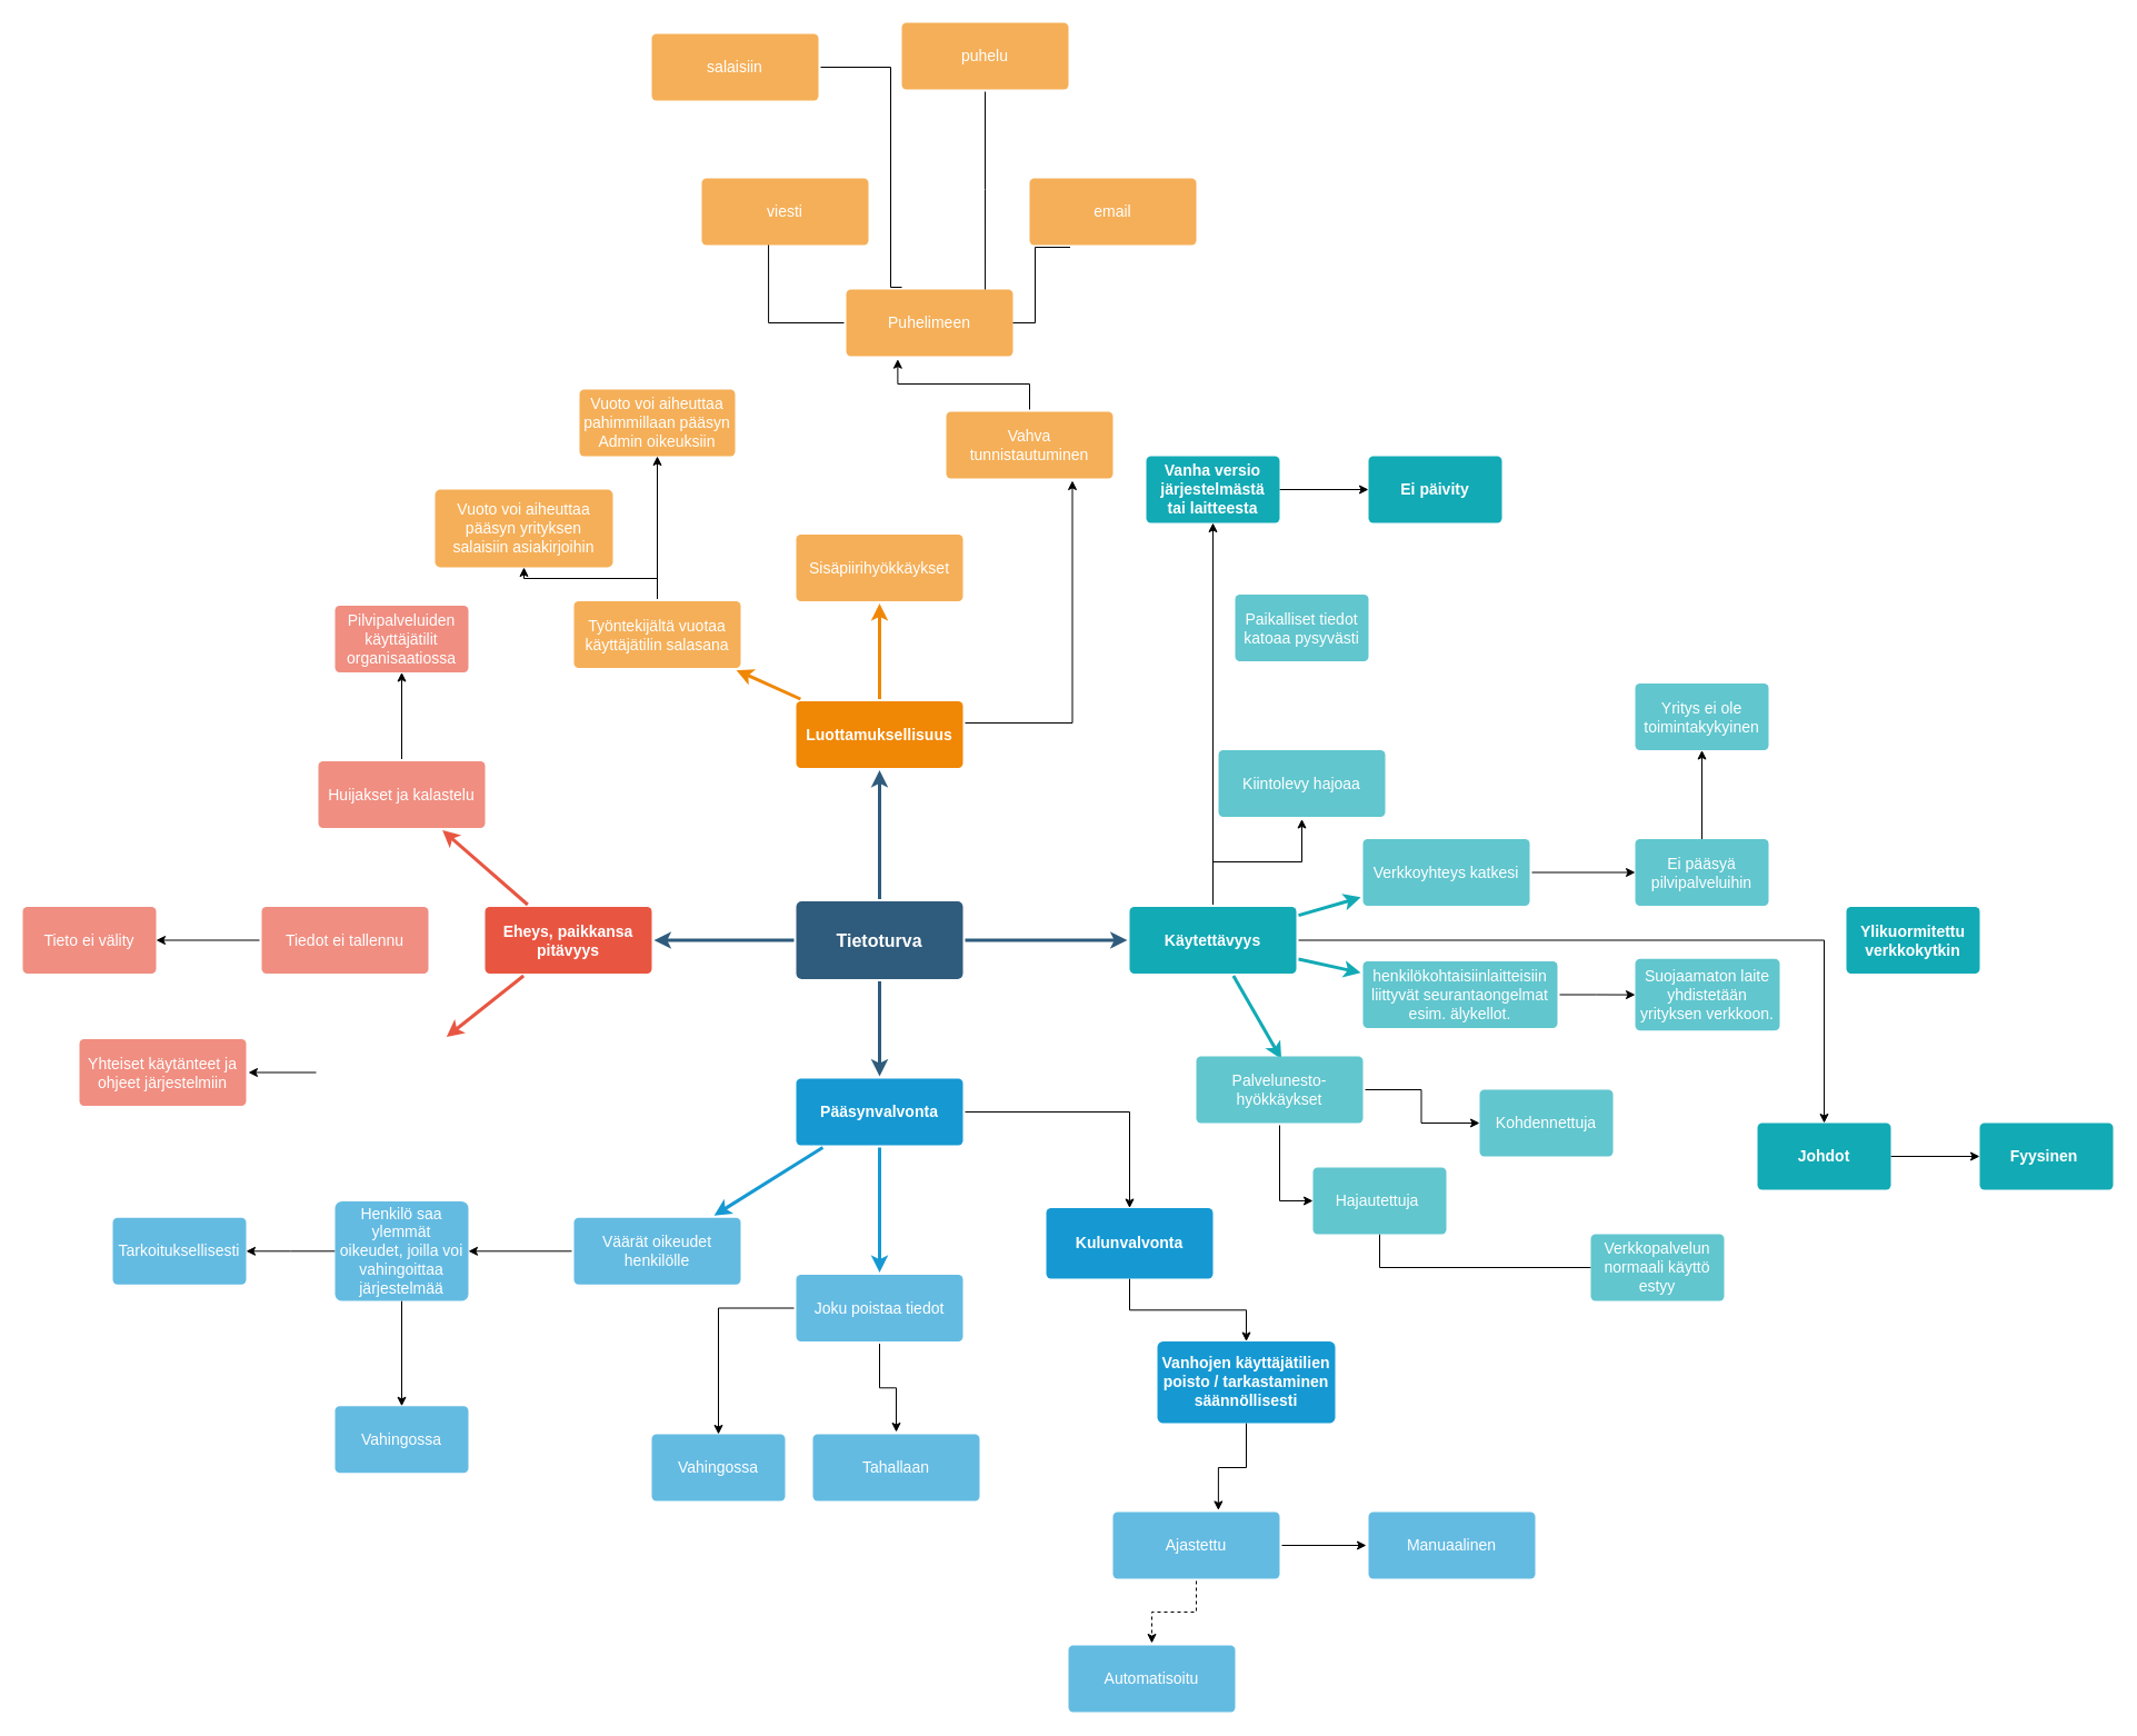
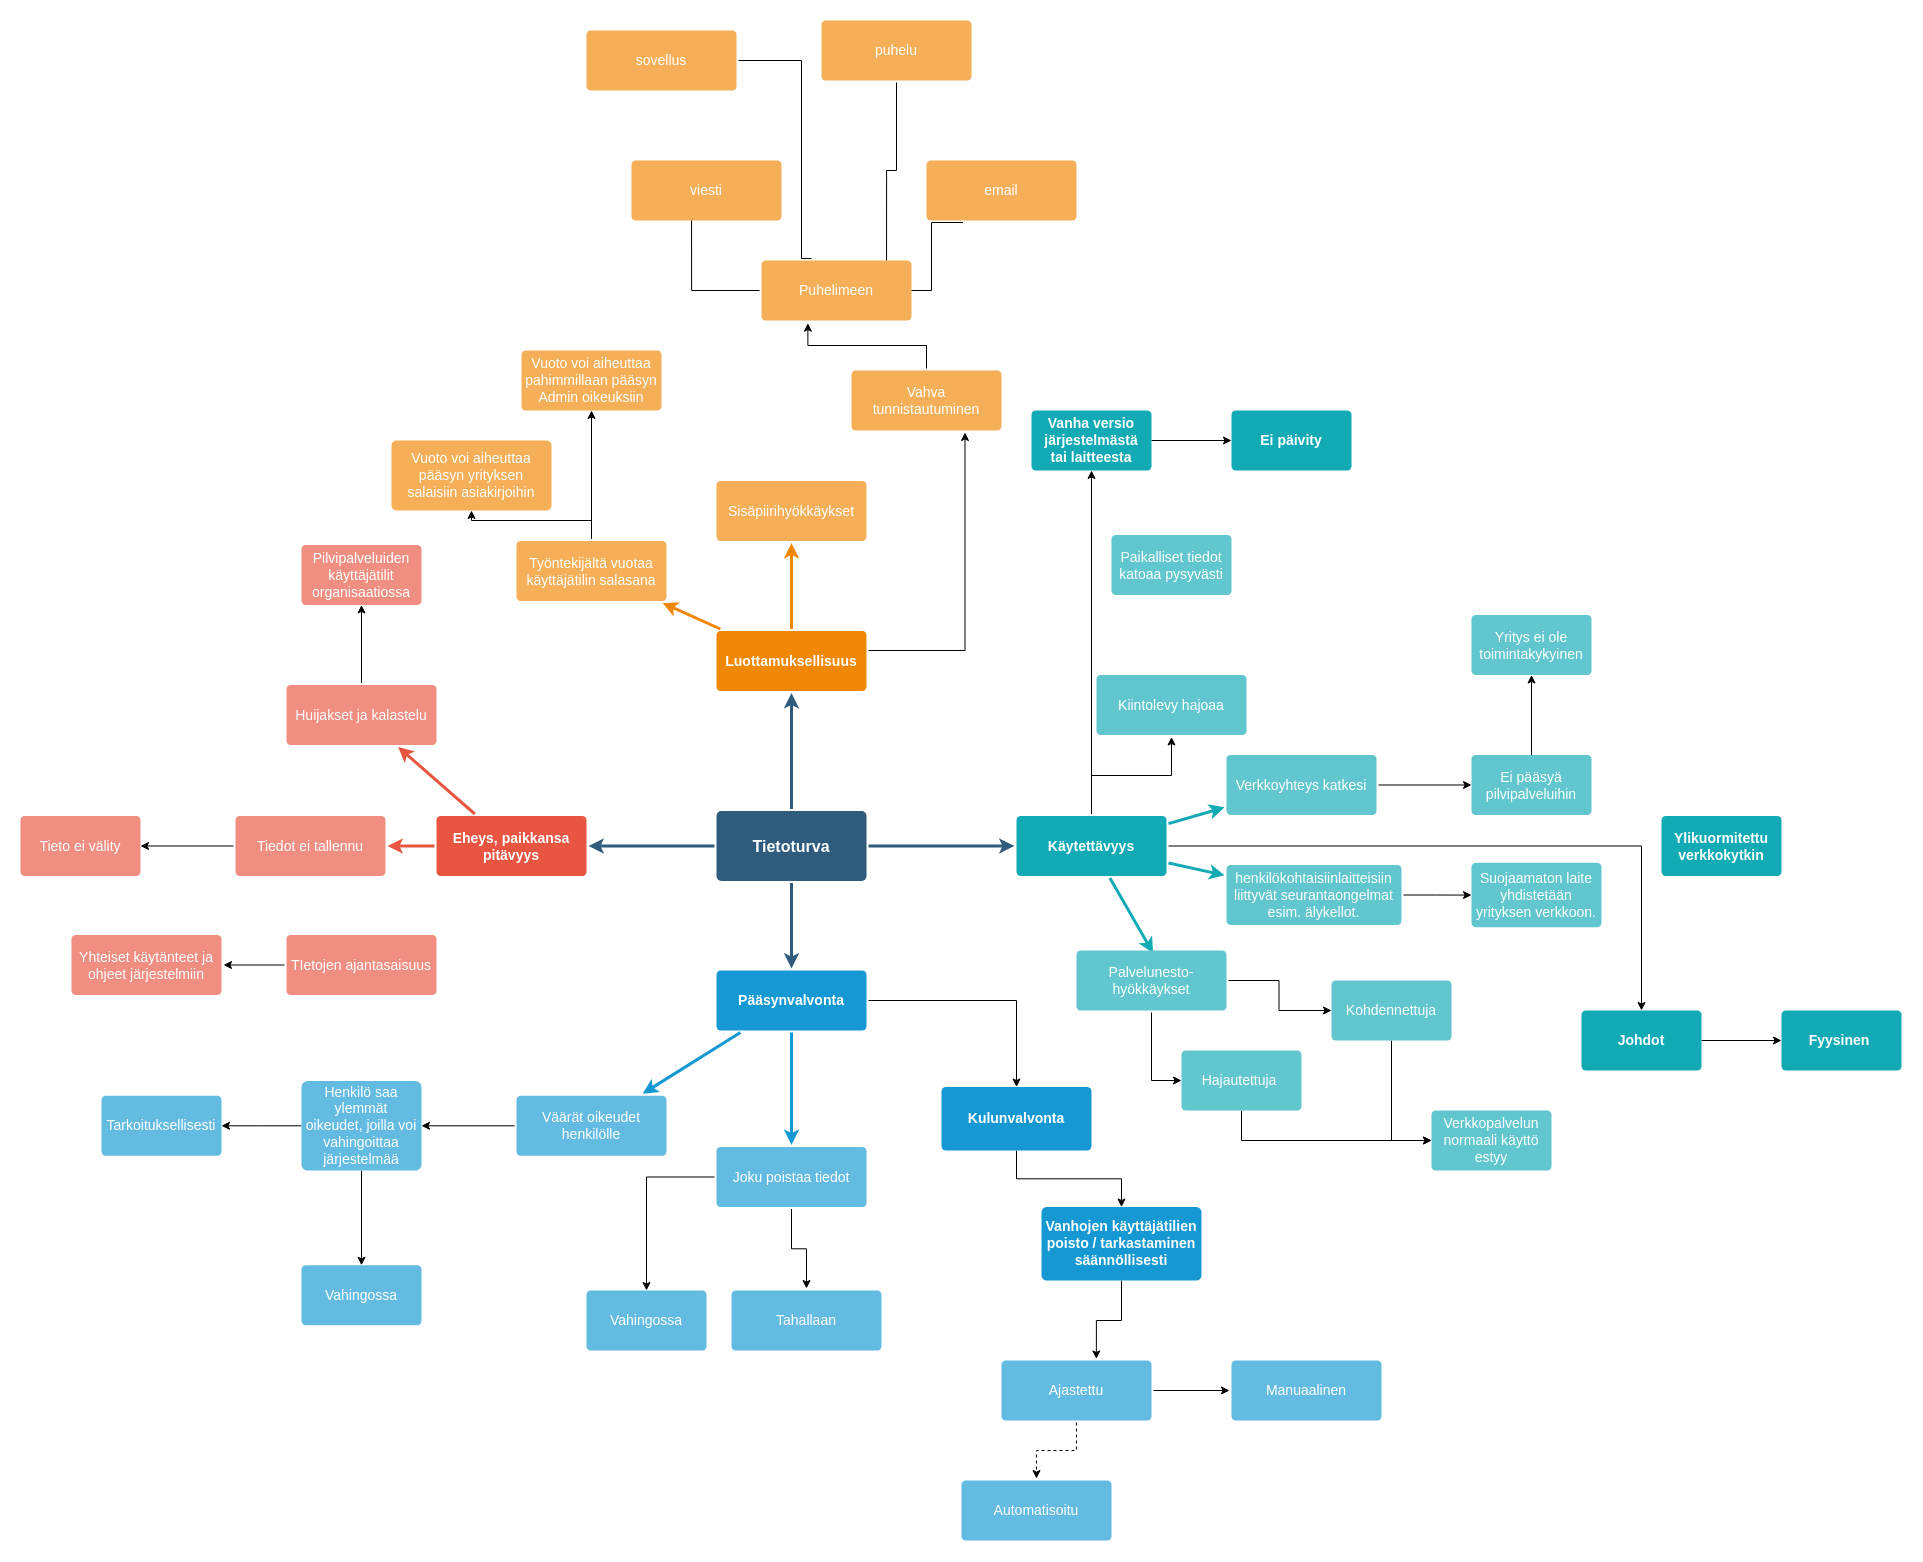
- <mxCell id="92" value="puhelu" style="rounded=1;whiteSpace=wrap;html=1;shadow=0;labelBackgroundColor=none;strokeColor=none;strokeWidth=3;fillColor=#f5af58;fontFamily=Helvetica;fontSize=14;fontColor=#FFFFFF;align=center;spacing=5;arcSize=7;perimeterSpacing=2;" vertex="1" parent="1"><mxGeometry x="811" y="20" width="150" height="60" as="geometry" /></mxCell>
+ <mxCell id="92" value="puhelu" style="rounded=1;whiteSpace=wrap;html=1;shadow=0;labelBackgroundColor=none;strokeColor=none;strokeWidth=3;fillColor=#f5af58;fontFamily=Helvetica;fontSize=14;fontColor=#FFFFFF;align=center;spacing=5;arcSize=7;perimeterSpacing=2;" vertex="1" parent="1"><mxGeometry x="821" y="20" width="150" height="60" as="geometry" /></mxCell>
- <mxCell id="90" value="salaisiin" style="rounded=1;whiteSpace=wrap;html=1;shadow=0;labelBackgroundColor=none;strokeColor=none;strokeWidth=3;fillColor=#f5af58;fontFamily=Helvetica;fontSize=14;fontColor=#FFFFFF;align=center;spacing=5;arcSize=7;perimeterSpacing=2;" vertex="1" parent="1"><mxGeometry x="586" y="30" width="150" height="60" as="geometry" /></mxCell>
+ <mxCell id="90" value="sovellus" style="rounded=1;whiteSpace=wrap;html=1;shadow=0;labelBackgroundColor=none;strokeColor=none;strokeWidth=3;fillColor=#f5af58;fontFamily=Helvetica;fontSize=14;fontColor=#FFFFFF;align=center;spacing=5;arcSize=7;perimeterSpacing=2;" vertex="1" parent="1"><mxGeometry x="586" y="30" width="150" height="60" as="geometry" /></mxCell>
+ <mxCell id="8" value="" style="edgeStyle=none;rounded=1;jumpStyle=none;html=1;shadow=0;labelBackgroundColor=none;startArrow=none;startFill=0;jettySize=auto;orthogonalLoop=1;strokeColor=#E85642;strokeWidth=3;fontFamily=Helvetica;fontSize=14;fontColor=#FFFFFF;spacing=5;fontStyle=1;fillColor=#b0e3e6;" parent="1" source="10" target="14" edge="1"><mxGeometry relative="1" as="geometry" /></mxCell>
- <mxCell id="9" value="" style="edgeStyle=none;rounded=1;jumpStyle=none;html=1;shadow=0;labelBackgroundColor=none;startArrow=none;startFill=0;jettySize=auto;orthogonalLoop=1;strokeColor=#E85642;strokeWidth=3;fontFamily=Helvetica;fontSize=14;fontColor=#FFFFFF;spacing=5;fontStyle=1;fillColor=#b0e3e6;" parent="1" source="10" target="12" edge="1"><mxGeometry relative="1" as="geometry" /></mxCell>
- <mxCell id="12" value="TIetojen ajantasaisuus" style="rounded=1;whiteSpace=wrap;html=1;shadow=0;labelBackgroundColor=none;strokeColor=none;strokeWidth=3;fillColor=#ffffff;fontFamily=Helvetica;fontSize=14;fontColor=#FFFFFF;align=center;spacing=5;fontStyle=0;arcSize=7;perimeterSpacing=2;" parent="1" vertex="1"><mxGeometry x="286" y="934.5" width="150" height="60" as="geometry" /></mxCell>
+ <mxCell id="12" value="TIetojen ajantasaisuus" style="rounded=1;whiteSpace=wrap;html=1;shadow=0;labelBackgroundColor=none;strokeColor=none;strokeWidth=3;fillColor=#f08e81;fontFamily=Helvetica;fontSize=14;fontColor=#FFFFFF;align=center;spacing=5;fontStyle=0;arcSize=7;perimeterSpacing=2;" parent="1" vertex="1"><mxGeometry x="286" y="934.5" width="150" height="60" as="geometry" /></mxCell>
+ <mxCell id="70" style="edgeStyle=orthogonalEdgeStyle;rounded=0;orthogonalLoop=1;jettySize=auto;html=1;entryX=0;entryY=0.5;entryDx=0;entryDy=0;" parent="1" source="71" target="72" edge="1"><mxGeometry relative="1" as="geometry" /></mxCell>
- <mxCell id="68" style="edgeStyle=orthogonalEdgeStyle;rounded=0;orthogonalLoop=1;jettySize=auto;html=1;endArrow=none;" parent="1" source="69" target="72" edge="1"><mxGeometry relative="1" as="geometry"><Array as="points"><mxPoint x="1241" y="1140" /></Array></mxGeometry></mxCell>
+ <mxCell id="68" style="edgeStyle=orthogonalEdgeStyle;rounded=0;orthogonalLoop=1;jettySize=auto;html=1;" parent="1" source="69" target="72" edge="1"><mxGeometry relative="1" as="geometry"><Array as="points"><mxPoint x="1241" y="1140" /></Array></mxGeometry></mxCell>
